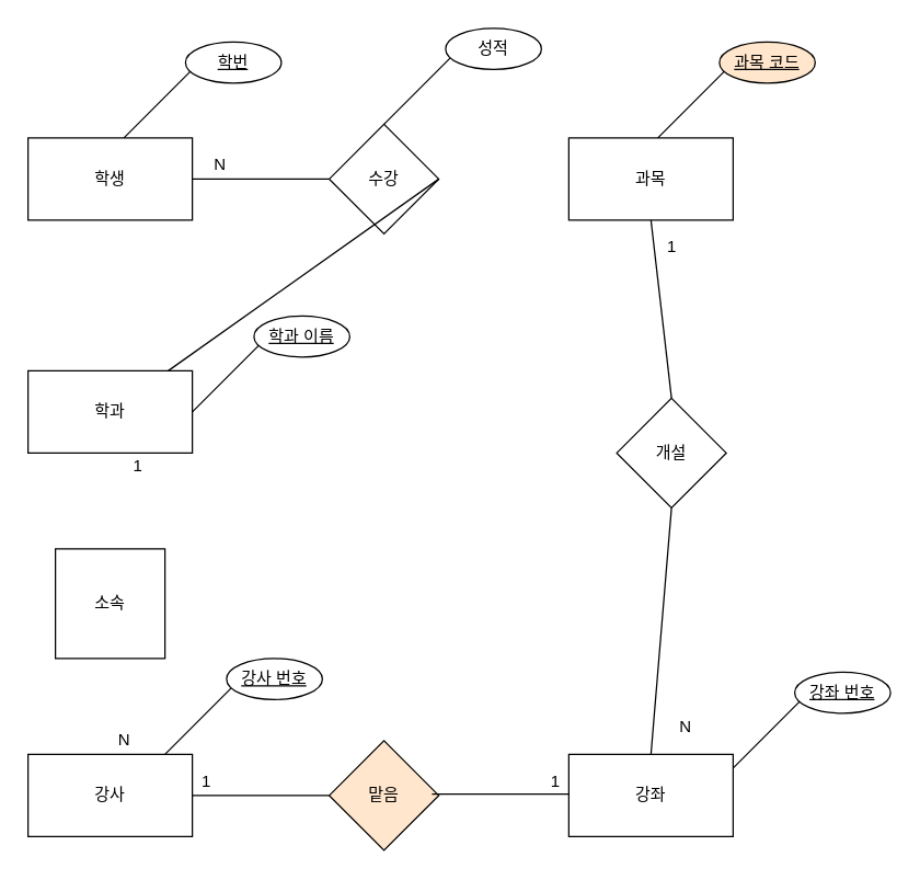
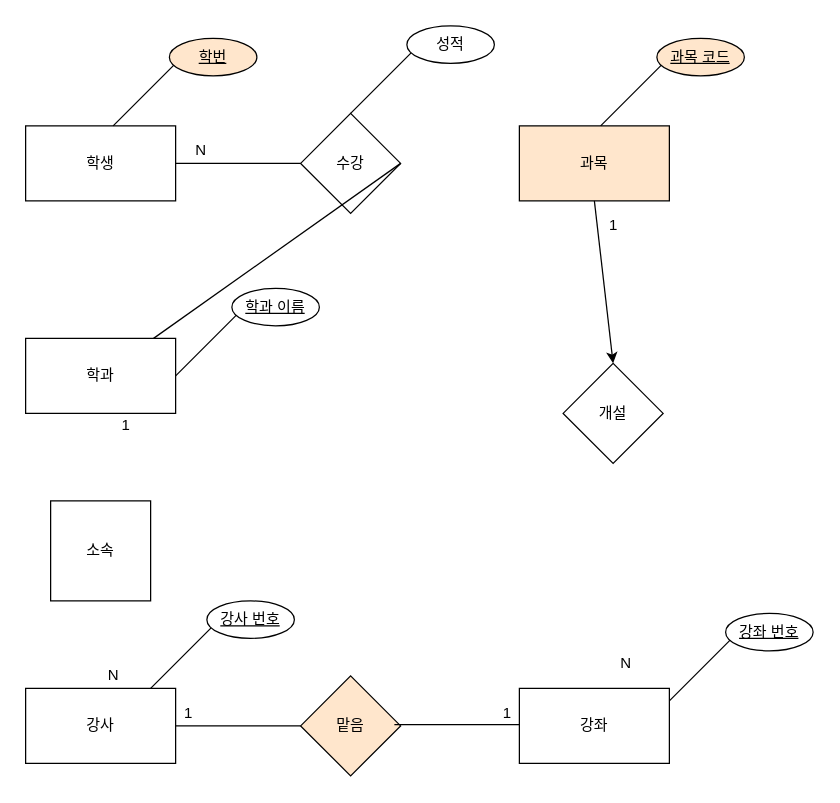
- <mxCell id="27" value="&lt;u&gt;학번&lt;/u&gt;" style="ellipse;whiteSpace=wrap;html=1;" vertex="1" parent="1"><mxGeometry x="135" y="30" width="70" height="30" as="geometry" /></mxCell>
+ <mxCell id="27" value="&lt;u&gt;학번&lt;/u&gt;" style="ellipse;whiteSpace=wrap;html=1;fillColor=#ffe6cc;" vertex="1" parent="1"><mxGeometry x="135" y="30" width="70" height="30" as="geometry" /></mxCell>
- <mxCell id="3" value="과목" style="rounded=0;whiteSpace=wrap;html=1;" vertex="1" parent="1"><mxGeometry x="415" y="100" width="120" height="60" as="geometry" /></mxCell>
+ <mxCell id="3" value="과목" style="rounded=0;whiteSpace=wrap;html=1;fillColor=#ffe6cc;" vertex="1" parent="1"><mxGeometry x="415" y="100" width="120" height="60" as="geometry" /></mxCell>
- <mxCell id="20" value="" style="endArrow=none;html=1;rounded=0;exitX=0.5;exitY=1;exitDx=0;exitDy=0;entryX=0.5;entryY=0;entryDx=0;entryDy=0;" edge="1" parent="1" source="3" target="19"><mxGeometry width="50" height="50" relative="1" as="geometry"><mxPoint x="90" y="410" as="sourcePoint" /><mxPoint x="90" y="340" as="targetPoint" /></mxGeometry></mxCell>
+ <mxCell id="20" value="" style="endArrow=classic;html=1;rounded=0;exitX=0.5;exitY=1;exitDx=0;exitDy=0;entryX=0.5;entryY=0;entryDx=0;entryDy=0;" edge="1" parent="1" source="3" target="19"><mxGeometry width="50" height="50" relative="1" as="geometry"><mxPoint x="90" y="410" as="sourcePoint" /><mxPoint x="90" y="340" as="targetPoint" /></mxGeometry></mxCell>
- <mxCell id="21" value="" style="endArrow=none;html=1;rounded=0;exitX=0.5;exitY=1;exitDx=0;exitDy=0;entryX=0.5;entryY=0;entryDx=0;entryDy=0;" edge="1" parent="1" source="19" target="10"><mxGeometry width="50" height="50" relative="1" as="geometry"><mxPoint x="474.5" y="375" as="sourcePoint" /><mxPoint x="474.5" y="505" as="targetPoint" /></mxGeometry></mxCell>
